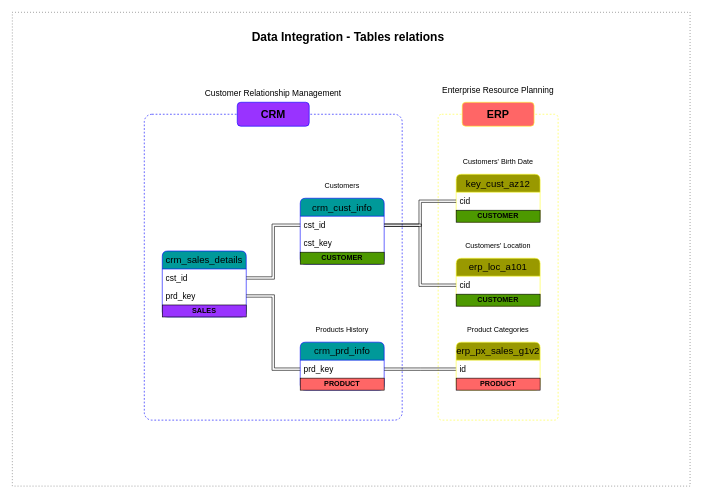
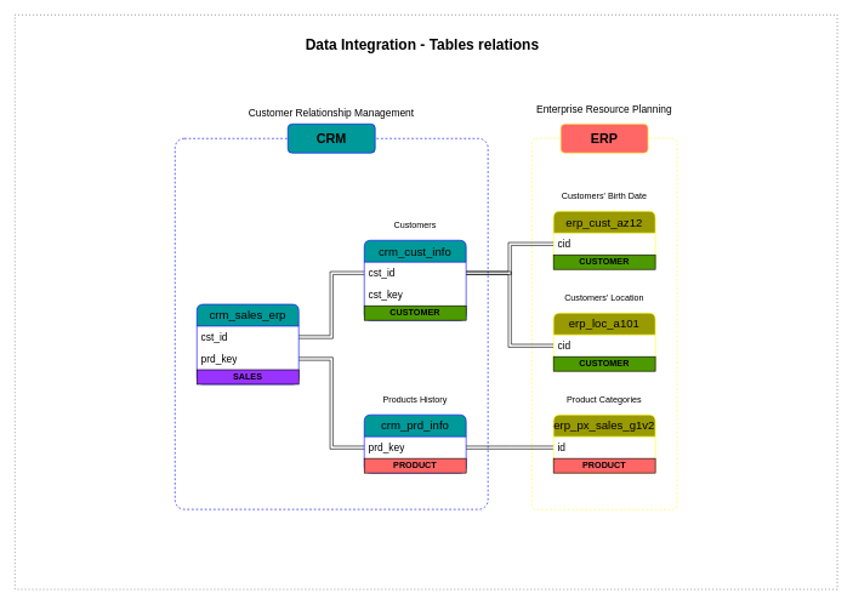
- <mxCell id="42" value="CRM" style="rounded=1;whiteSpace=wrap;html=1;fillColor=#9933ff;strokeColor=#0000FF;fontSize=18;fontStyle=1;" parent="1" vertex="1"><mxGeometry x="395" y="170" width="120" height="40" as="geometry" /></mxCell>
+ <mxCell id="42" value="CRM" style="rounded=1;whiteSpace=wrap;html=1;fillColor=#009999;strokeColor=#0000FF;fontSize=18;fontStyle=1" parent="1" vertex="1"><mxGeometry x="395" y="170" width="120" height="40" as="geometry" /></mxCell>
- <mxCell id="26" value="&lt;font style=&quot;font-size: 16px;&quot;&gt;key_cust_az12&lt;/font&gt;" style="swimlane;fontStyle=0;childLayout=stackLayout;horizontal=1;startSize=30;horizontalStack=0;resizeParent=1;resizeParentMax=0;resizeLast=0;collapsible=0;marginBottom=0;whiteSpace=wrap;html=1;rounded=1;arcSize=10;fillColor=#999900;strokeColor=#FFFF33;expand=1;" parent="25" vertex="1"><mxGeometry y="40.0" width="140" height="80" as="geometry"><mxRectangle x="220" y="230" width="60" height="30" as="alternateBounds" /></mxGeometry></mxCell>
+ <mxCell id="26" value="&lt;font style=&quot;font-size: 16px;&quot;&gt;erp_cust_az12&lt;/font&gt;" style="swimlane;fontStyle=0;childLayout=stackLayout;horizontal=1;startSize=30;horizontalStack=0;resizeParent=1;resizeParentMax=0;resizeLast=0;collapsible=0;marginBottom=0;whiteSpace=wrap;html=1;rounded=1;arcSize=10;fillColor=#999900;strokeColor=#FFFF33;expand=1;" parent="25" vertex="1"><mxGeometry y="40.0" width="140" height="80" as="geometry"><mxRectangle x="220" y="230" width="60" height="30" as="alternateBounds" /></mxGeometry></mxCell>
- <mxCell id="19" value="&lt;font style=&quot;font-size: 16px;&quot;&gt;crm_sales_details&lt;/font&gt;" style="swimlane;fontStyle=0;childLayout=stackLayout;horizontal=1;startSize=30;horizontalStack=0;resizeParent=1;resizeParentMax=0;resizeLast=0;collapsible=0;marginBottom=0;whiteSpace=wrap;html=1;rounded=1;arcSize=10;fillColor=#009999;strokeColor=#0000FF;expand=1;" parent="18" vertex="1"><mxGeometry y="40" width="140" height="110" as="geometry"><mxRectangle x="220" y="230" width="60" height="30" as="alternateBounds" /></mxGeometry></mxCell>
+ <mxCell id="19" value="&lt;font style=&quot;font-size: 16px;&quot;&gt;crm_sales_erp&lt;/font&gt;" style="swimlane;fontStyle=0;childLayout=stackLayout;horizontal=1;startSize=30;horizontalStack=0;resizeParent=1;resizeParentMax=0;resizeLast=0;collapsible=0;marginBottom=0;whiteSpace=wrap;html=1;rounded=1;arcSize=10;fillColor=#009999;strokeColor=#0000FF;expand=1;" parent="18" vertex="1"><mxGeometry y="40" width="140" height="110" as="geometry"><mxRectangle x="220" y="230" width="60" height="30" as="alternateBounds" /></mxGeometry></mxCell>
